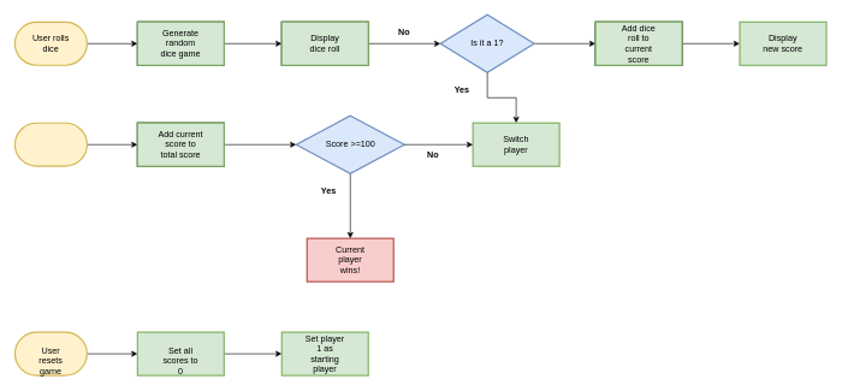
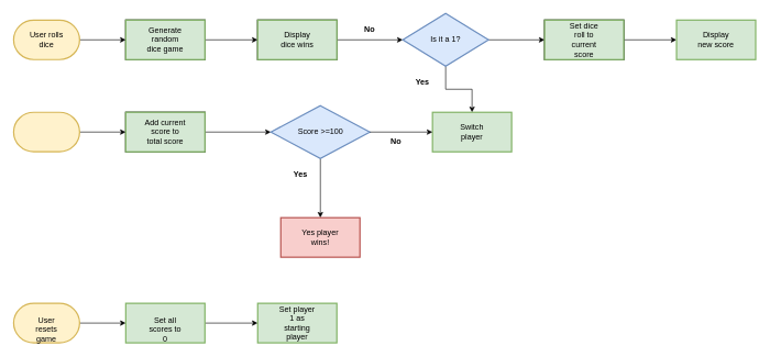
- <mxCell id="43" value="Display dice roll" style="text;html=1;strokeColor=none;fillColor=none;align=center;verticalAlign=middle;whiteSpace=wrap;rounded=0;spacingTop=0;fontSize=12;shadow=0;editable=1;movable=1;resizable=1;rotatable=1;deletable=1;locked=0;connectable=1;cloneable=1;" vertex="1" parent="1"><mxGeometry x="420" y="45" width="60" height="30" as="geometry" /></mxCell>
+ <mxCell id="43" value="Display dice wins" style="text;html=1;strokeColor=none;fillColor=none;align=center;verticalAlign=middle;whiteSpace=wrap;rounded=0;spacingTop=0;fontSize=12;shadow=0;editable=1;movable=1;resizable=1;rotatable=1;deletable=1;locked=0;connectable=1;cloneable=1;" vertex="1" parent="1"><mxGeometry x="420" y="45" width="60" height="30" as="geometry" /></mxCell>
- <mxCell id="47" value="Add dice roll to current score" style="text;html=1;strokeColor=none;fillColor=none;align=center;verticalAlign=middle;whiteSpace=wrap;rounded=0;spacingTop=0;fontSize=12;shadow=0;editable=1;movable=1;resizable=1;rotatable=1;deletable=1;locked=0;connectable=1;cloneable=1;" vertex="1" parent="1"><mxGeometry x="855" y="45" width="60" height="30" as="geometry" /></mxCell>
+ <mxCell id="47" value="Set dice roll to current score" style="text;html=1;strokeColor=none;fillColor=none;align=center;verticalAlign=middle;whiteSpace=wrap;rounded=0;spacingTop=0;fontSize=12;shadow=0;editable=1;movable=1;resizable=1;rotatable=1;deletable=1;locked=0;connectable=1;cloneable=1;" vertex="1" parent="1"><mxGeometry x="855" y="45" width="60" height="30" as="geometry" /></mxCell>
- <mxCell id="40" value="Current player wins!" style="text;html=1;strokeColor=none;fillColor=none;align=center;verticalAlign=middle;whiteSpace=wrap;rounded=0;spacingTop=0;fontSize=12;shadow=0;editable=1;movable=1;resizable=1;rotatable=1;deletable=1;locked=0;connectable=1;cloneable=1;" vertex="1" parent="1"><mxGeometry x="455" y="345" width="60" height="30" as="geometry" /></mxCell>
+ <mxCell id="40" value="Yes player wins!" style="text;html=1;strokeColor=none;fillColor=none;align=center;verticalAlign=middle;whiteSpace=wrap;rounded=0;spacingTop=0;fontSize=12;shadow=0;editable=1;movable=1;resizable=1;rotatable=1;deletable=1;locked=0;connectable=1;cloneable=1;" vertex="1" parent="1"><mxGeometry x="455" y="345" width="60" height="30" as="geometry" /></mxCell>
